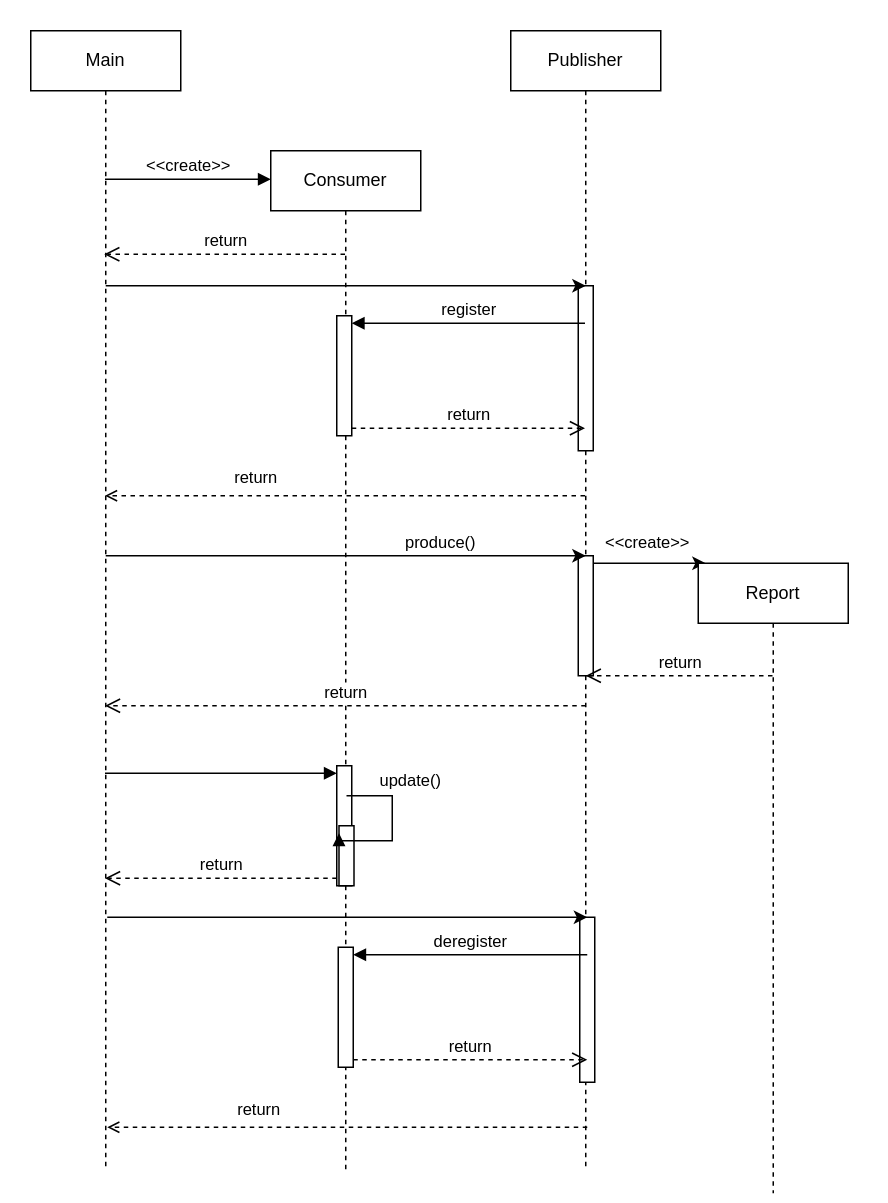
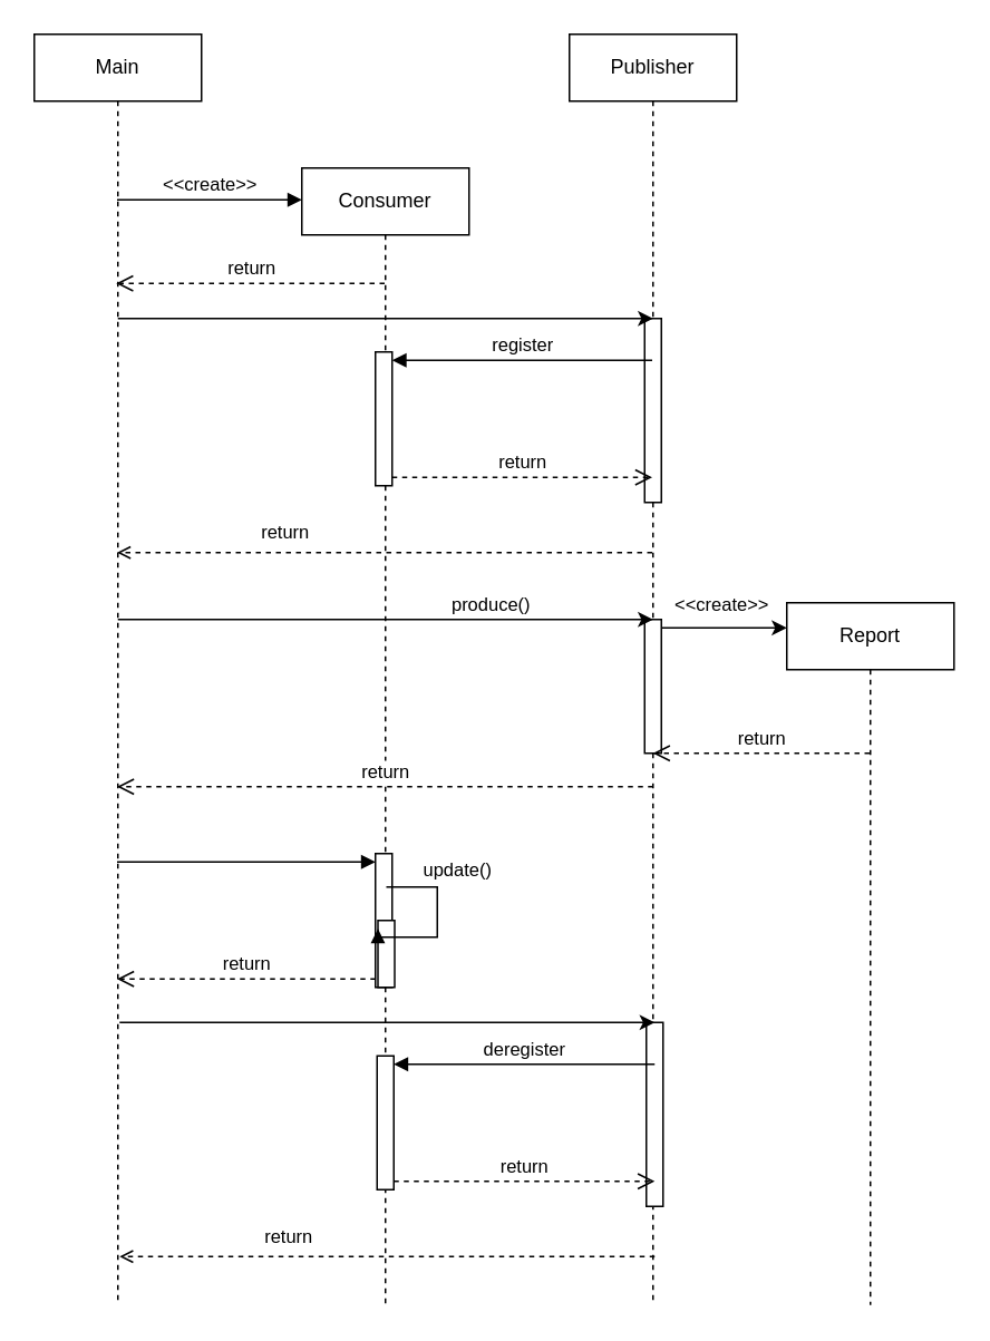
- <mxCell id="22" value="Report" style="shape=umlLifeline;perimeter=lifelinePerimeter;whiteSpace=wrap;html=1;container=1;dropTarget=0;collapsible=0;recursiveResize=0;outlineConnect=0;portConstraint=eastwest;newEdgeStyle={&quot;curved&quot;:0,&quot;rounded&quot;:0};" vertex="1" parent="1"><mxGeometry x="465" y="375" width="100" height="420" as="geometry" /></mxCell>
+ <mxCell id="22" value="Report" style="shape=umlLifeline;perimeter=lifelinePerimeter;whiteSpace=wrap;html=1;container=1;dropTarget=0;collapsible=0;recursiveResize=0;outlineConnect=0;portConstraint=eastwest;newEdgeStyle={&quot;curved&quot;:0,&quot;rounded&quot;:0};" vertex="1" parent="1"><mxGeometry x="470" y="360" width="100" height="420" as="geometry" /></mxCell>
